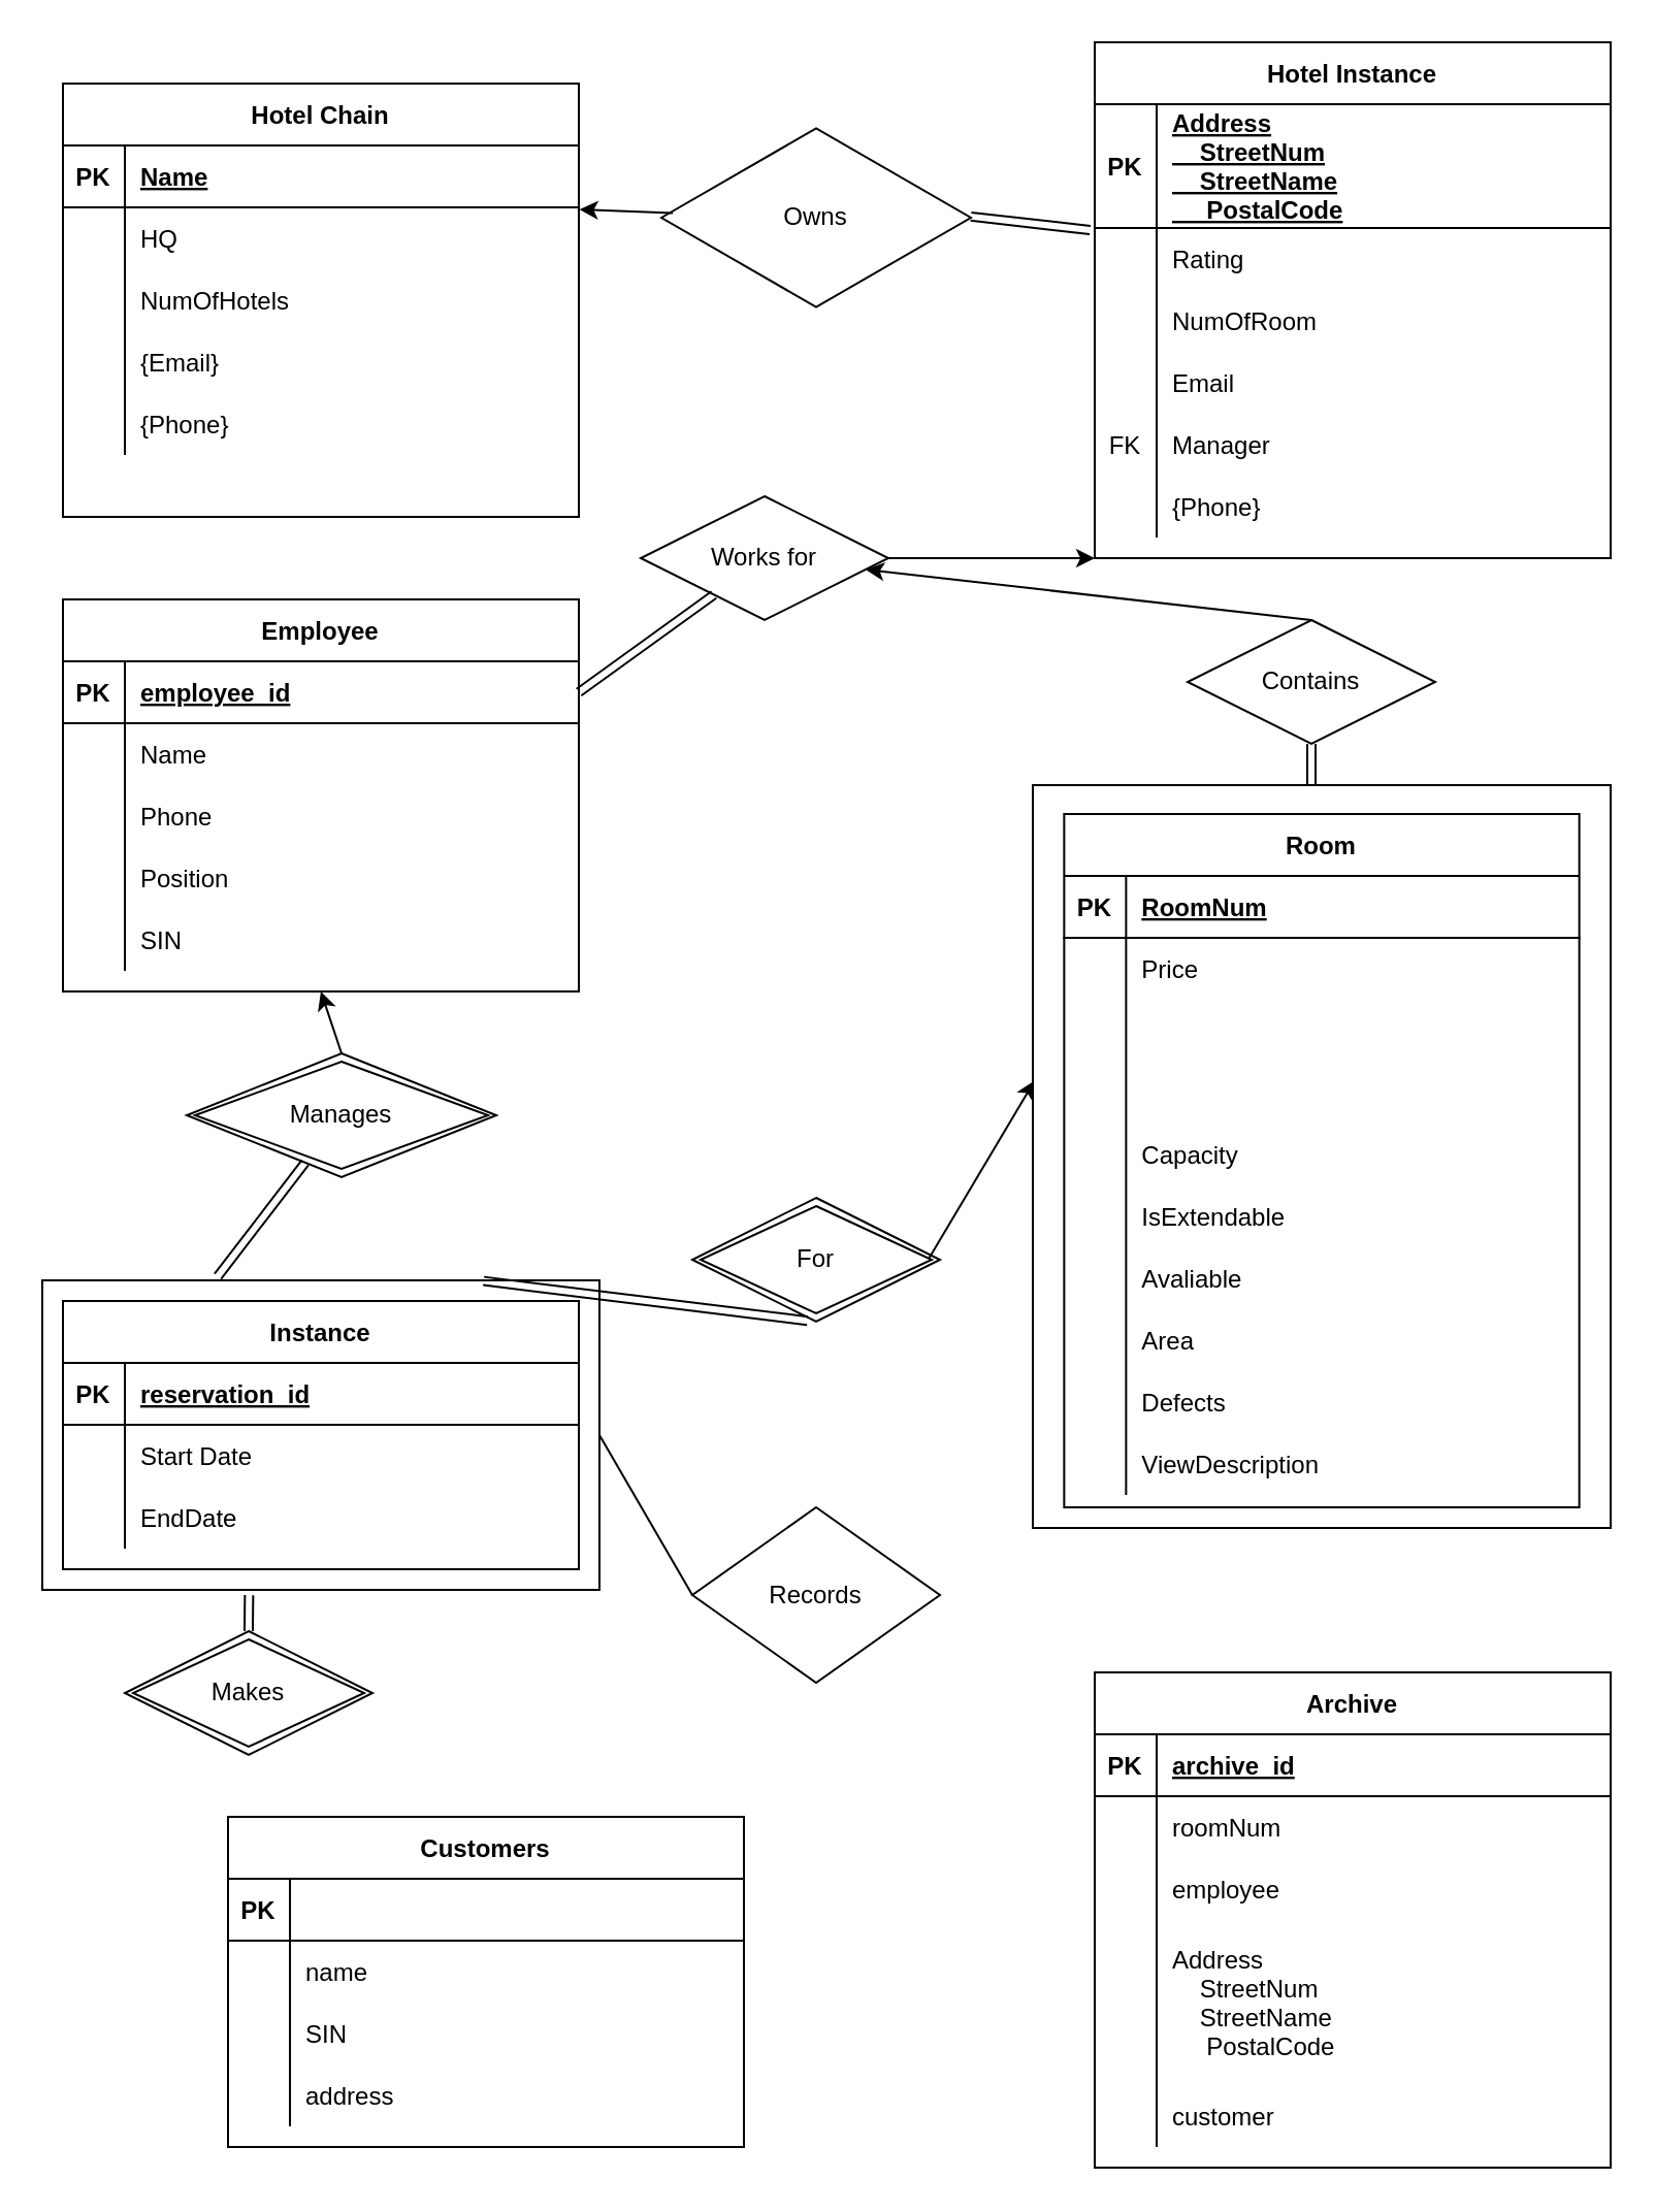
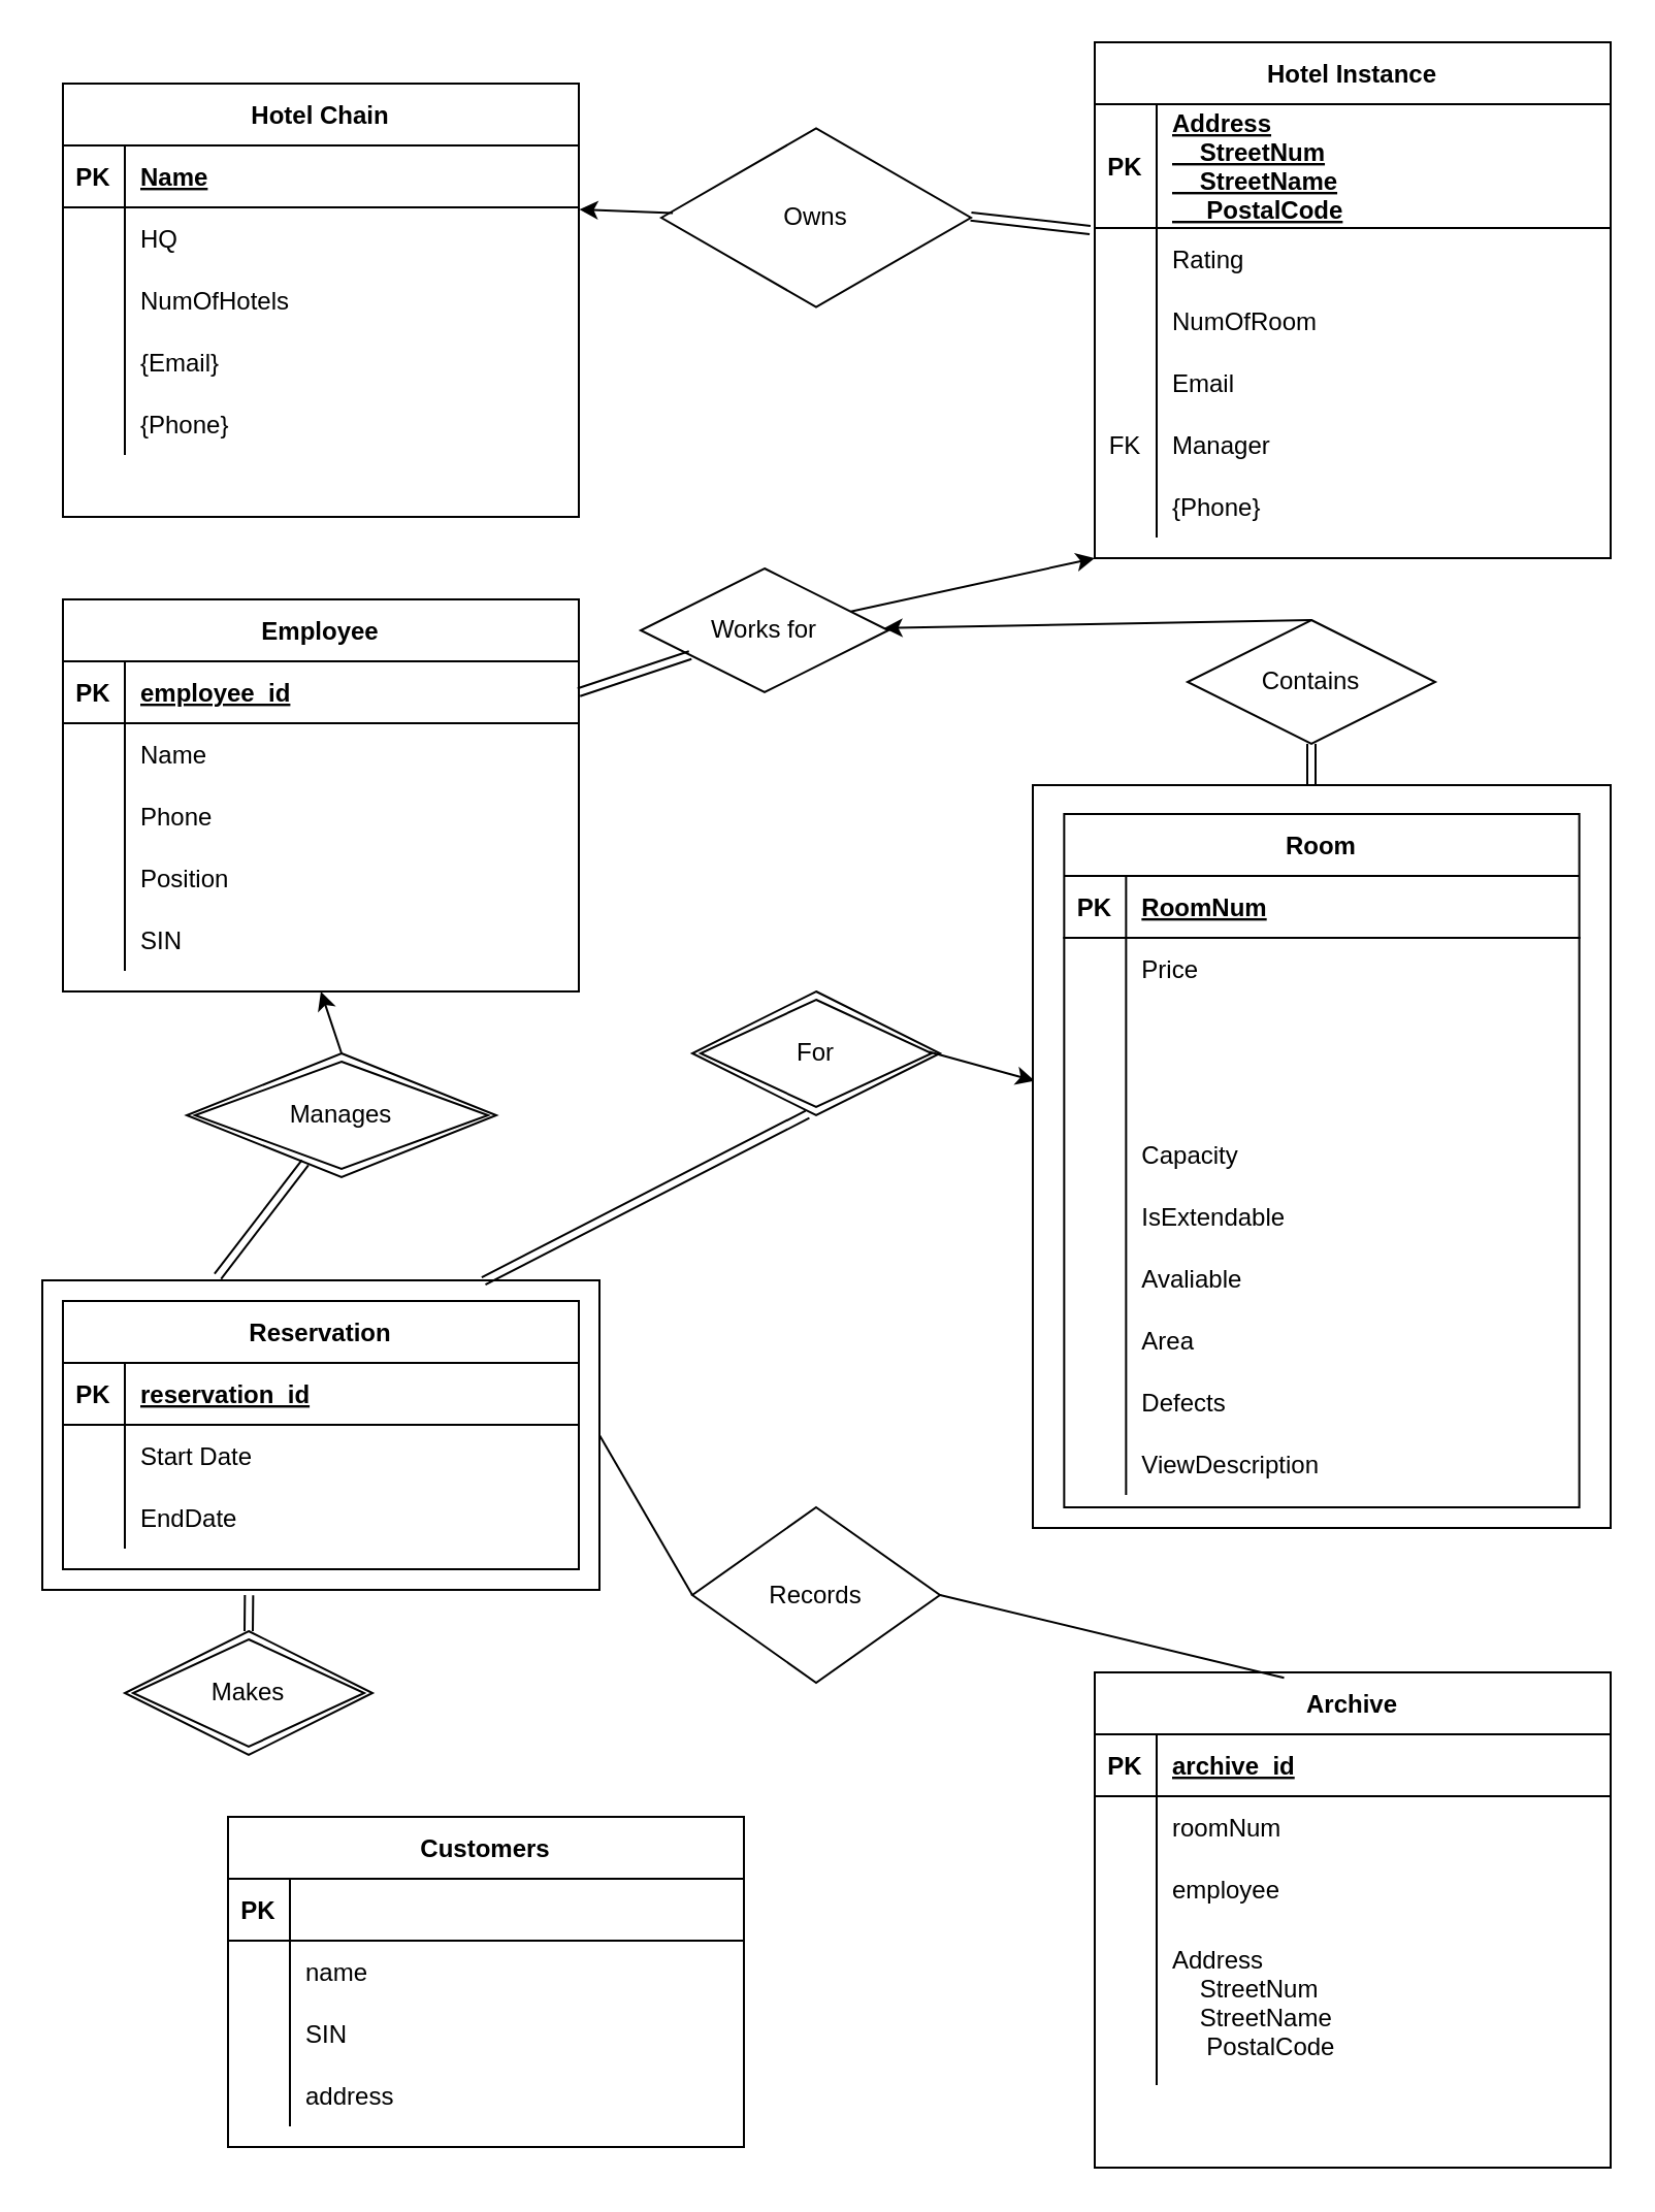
- <mxCell id="102" value="Works for" style="shape=rhombus;perimeter=rhombusPerimeter;whiteSpace=wrap;html=1;align=center;" parent="1" vertex="1"><mxGeometry x="310" y="240" width="120" height="60" as="geometry" /></mxCell>
+ <mxCell id="102" value="Works for" style="shape=rhombus;perimeter=rhombusPerimeter;whiteSpace=wrap;html=1;align=center;" parent="1" vertex="1"><mxGeometry x="310" y="275" width="120" height="60" as="geometry" /></mxCell>
- <mxCell id="107" value="For" style="shape=rhombus;double=1;perimeter=rhombusPerimeter;whiteSpace=wrap;html=1;align=center;" parent="1" vertex="1"><mxGeometry x="335" y="580" width="120" height="60" as="geometry" /></mxCell>
+ <mxCell id="107" value="For" style="shape=rhombus;double=1;perimeter=rhombusPerimeter;whiteSpace=wrap;html=1;align=center;" parent="1" vertex="1"><mxGeometry x="335" y="480" width="120" height="60" as="geometry" /></mxCell>
- <mxCell id="68" value="Instance" style="shape=table;startSize=30;container=1;collapsible=1;childLayout=tableLayout;fixedRows=1;rowLines=0;fontStyle=1;align=center;resizeLast=1;" parent="66" vertex="1"><mxGeometry x="10" y="10" width="250" height="130" as="geometry" /></mxCell>
+ <mxCell id="68" value="Reservation" style="shape=table;startSize=30;container=1;collapsible=1;childLayout=tableLayout;fixedRows=1;rowLines=0;fontStyle=1;align=center;resizeLast=1;" parent="66" vertex="1"><mxGeometry x="10" y="10" width="250" height="130" as="geometry" /></mxCell>
+ <mxCell id="118" value="" style="endArrow=none;html=1;rounded=0;entryX=1;entryY=0.5;entryDx=0;entryDy=0;exitX=0.367;exitY=0.011;exitDx=0;exitDy=0;exitPerimeter=0;" parent="1" source="49" target="116" edge="1"><mxGeometry relative="1" as="geometry"><mxPoint x="610" y="620" as="sourcePoint" /><mxPoint x="420" y="570" as="targetPoint" /></mxGeometry></mxCell>
- <mxCell id="64" value="customer" style="shape=partialRectangle;overflow=hidden;connectable=0;fillColor=none;top=0;left=0;bottom=0;right=0;align=left;spacingLeft=6;" parent="62" vertex="1"><mxGeometry x="30" width="220" height="30" as="geometry"><mxRectangle width="220" height="30" as="alternateBounds" /></mxGeometry></mxCell>
